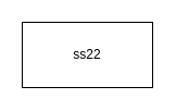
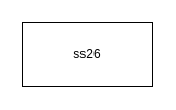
- <mxCell id="2" value="ss22" style="rounded=0;whiteSpace=wrap;html=1;" vertex="1" parent="1"><mxGeometry x="20" y="20" width="120" height="60" as="geometry" /></mxCell>
+ <mxCell id="2" value="ss26" style="rounded=0;whiteSpace=wrap;html=1;" vertex="1" parent="1"><mxGeometry x="20" y="20" width="120" height="60" as="geometry" /></mxCell>
